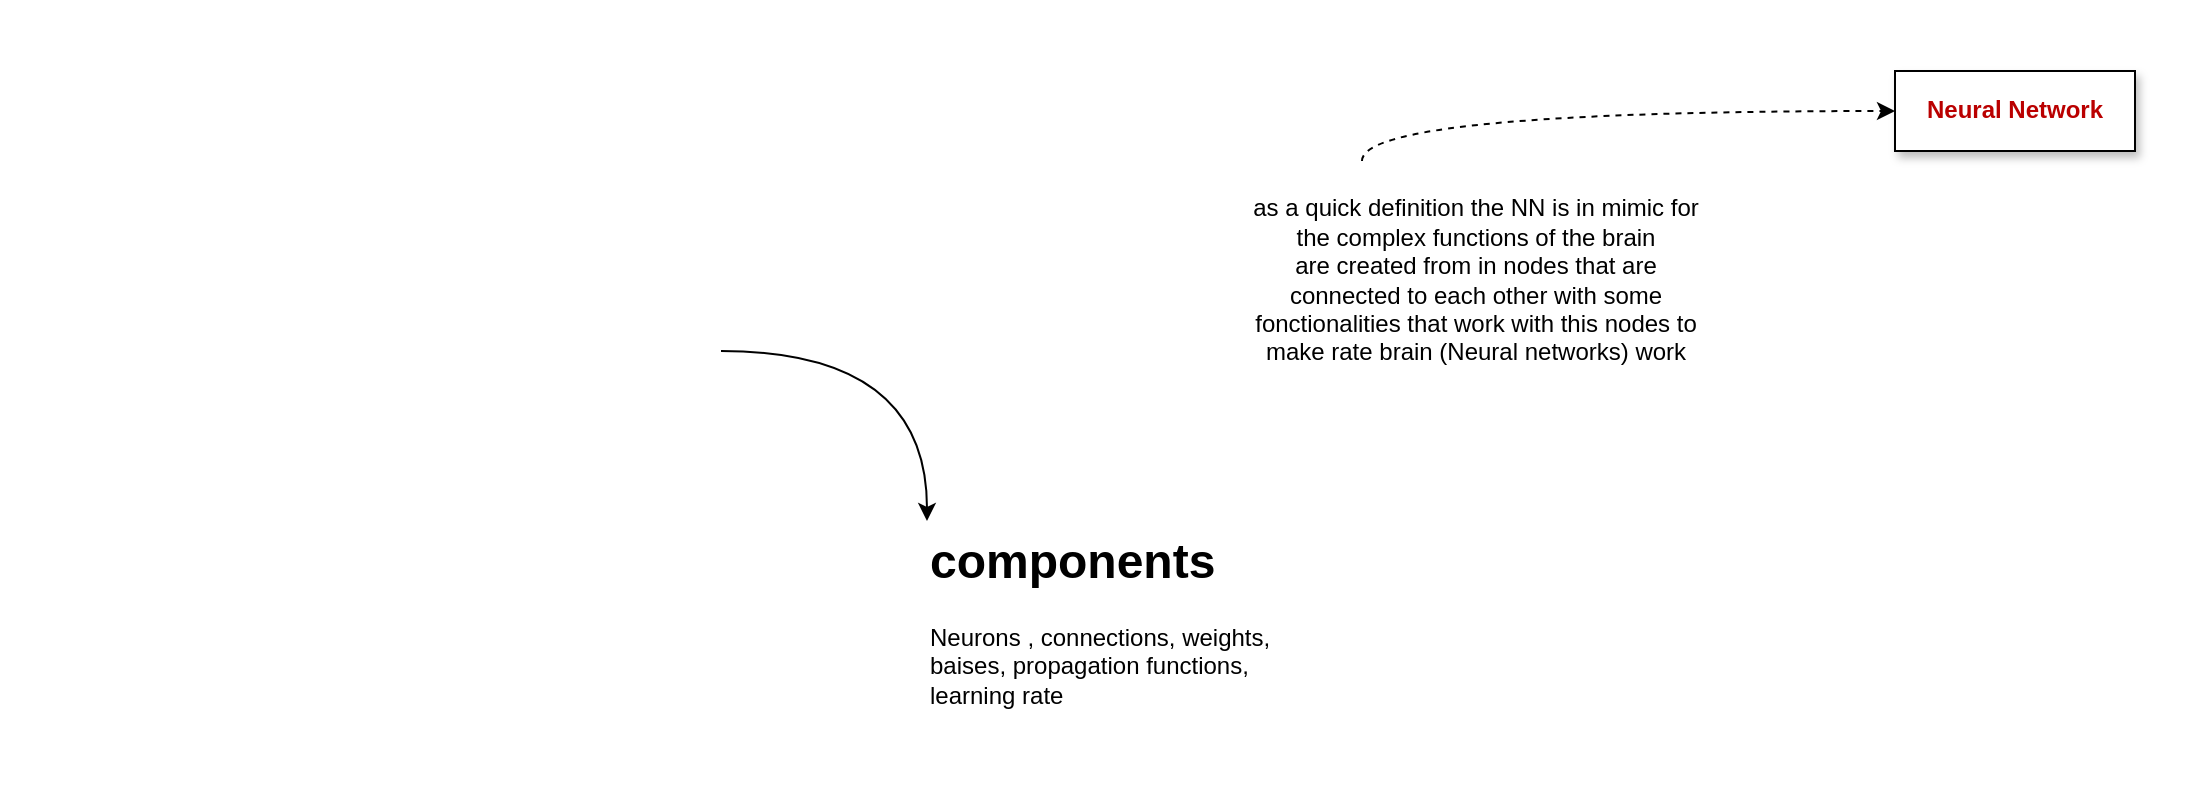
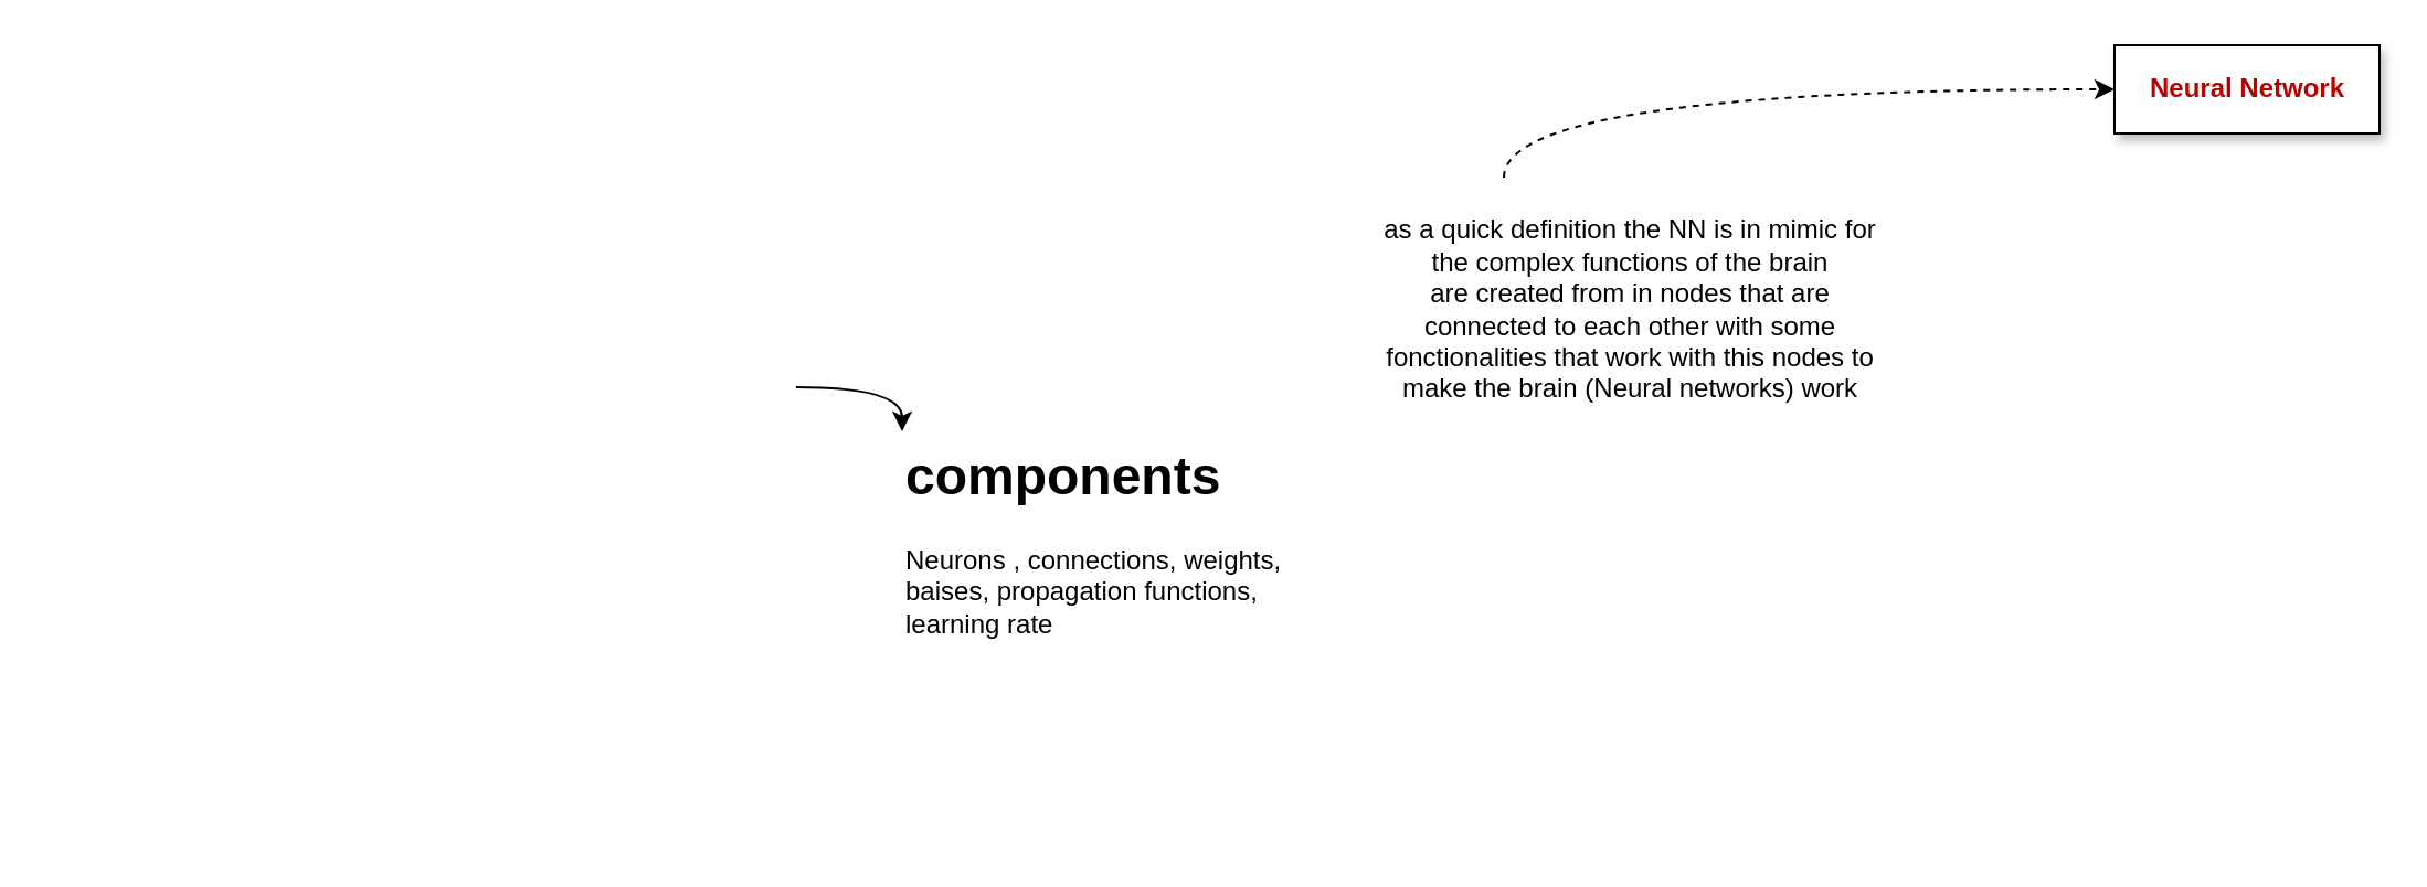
- <mxCell id="2" value="&lt;font color=&quot;rgba(0, 0, 0, 0)&quot;&gt;Neural Network&lt;/font&gt;" style="text;align=center;fontStyle=1;verticalAlign=middle;spacingLeft=3;spacingRight=3;strokeColor=light-dark(#000000,transparent);rotatable=0;points=[[0,0.5],[1,0.5]];portConstraint=eastwest;html=1;fillColor=light-dark(#FFFFFF,transparent);shadow=1;" vertex="1" parent="1"><mxGeometry x="947" y="35" width="120" height="40" as="geometry" /></mxCell>
+ <mxCell id="2" value="&lt;font color=&quot;rgba(0, 0, 0, 0)&quot;&gt;Neural Network&lt;/font&gt;" style="text;align=center;fontStyle=1;verticalAlign=middle;spacingLeft=3;spacingRight=3;strokeColor=light-dark(#000000,transparent);rotatable=0;points=[[0,0.5],[1,0.5]];portConstraint=eastwest;html=1;fillColor=light-dark(#FFFFFF,transparent);shadow=1;" vertex="1" parent="1"><mxGeometry x="957" y="20" width="120" height="40" as="geometry" /></mxCell>
- <mxCell id="4" value="as a quick definition the NN is in mimic for the complex functions of the brain&lt;div&gt;are created from in nodes that are connected to each other with some fonctionalities that work with this nodes to make rate brain (Neural networks) work&lt;/div&gt;" style="text;html=1;align=center;verticalAlign=middle;whiteSpace=wrap;rounded=0;" vertex="1" parent="1"><mxGeometry x="623" y="80" width="230" height="120" as="geometry" /></mxCell>
+ <mxCell id="4" value="as a quick definition the NN is in mimic for the complex functions of the brain&lt;div&gt;are created from in nodes that are connected to each other with some fonctionalities that work with this nodes to make the brain (Neural networks) work&lt;/div&gt;" style="text;html=1;align=center;verticalAlign=middle;whiteSpace=wrap;rounded=0;" vertex="1" parent="1"><mxGeometry x="623" y="80" width="230" height="120" as="geometry" /></mxCell>
- <mxCell id="5" value="&lt;h1 style=&quot;margin-top: 0px;&quot;&gt;components&lt;/h1&gt;&lt;p&gt;Neurons , connections, weights, baises, propagation functions, learning rate&lt;/p&gt;" style="text;html=1;whiteSpace=wrap;overflow=hidden;rounded=0;" vertex="1" parent="1"><mxGeometry x="463" y="260" width="180" height="120" as="geometry" /></mxCell>
+ <mxCell id="5" value="&lt;h1 style=&quot;margin-top: 0px;&quot;&gt;components&lt;/h1&gt;&lt;p&gt;Neurons , connections, weights, baises, propagation functions, learning rate&lt;/p&gt;" style="text;html=1;whiteSpace=wrap;overflow=hidden;rounded=0;" vertex="1" parent="1"><mxGeometry x="408" y="195" width="180" height="120" as="geometry" /></mxCell>
